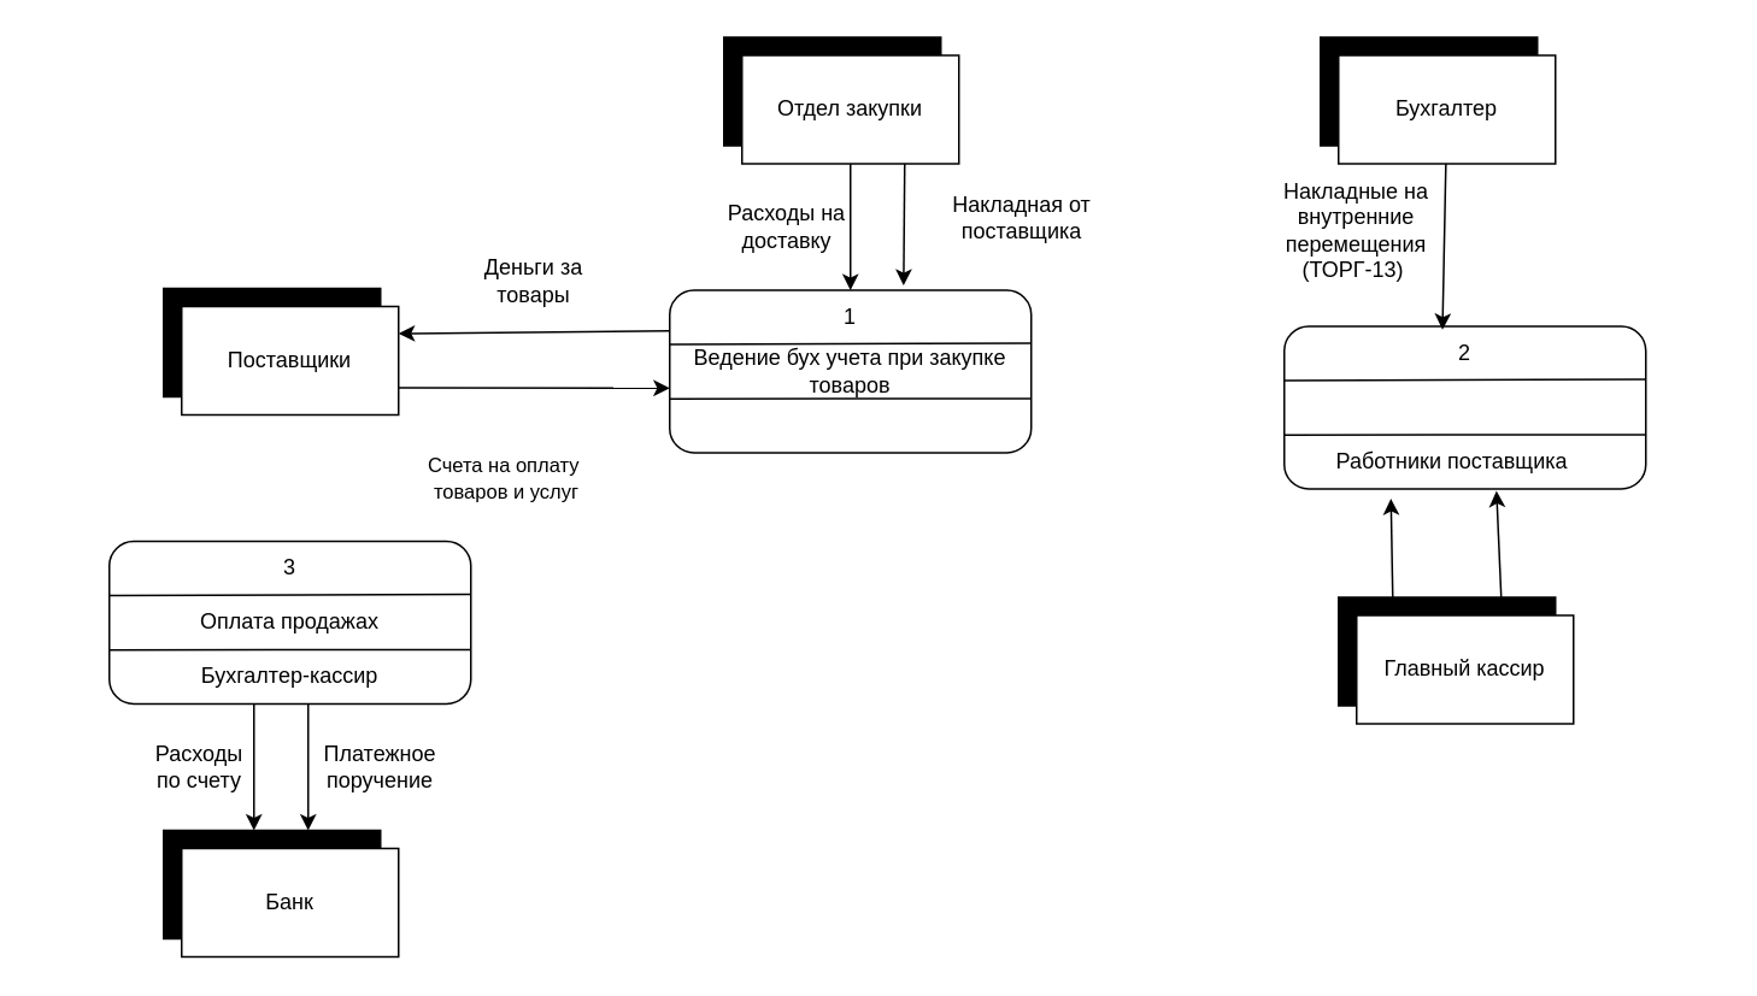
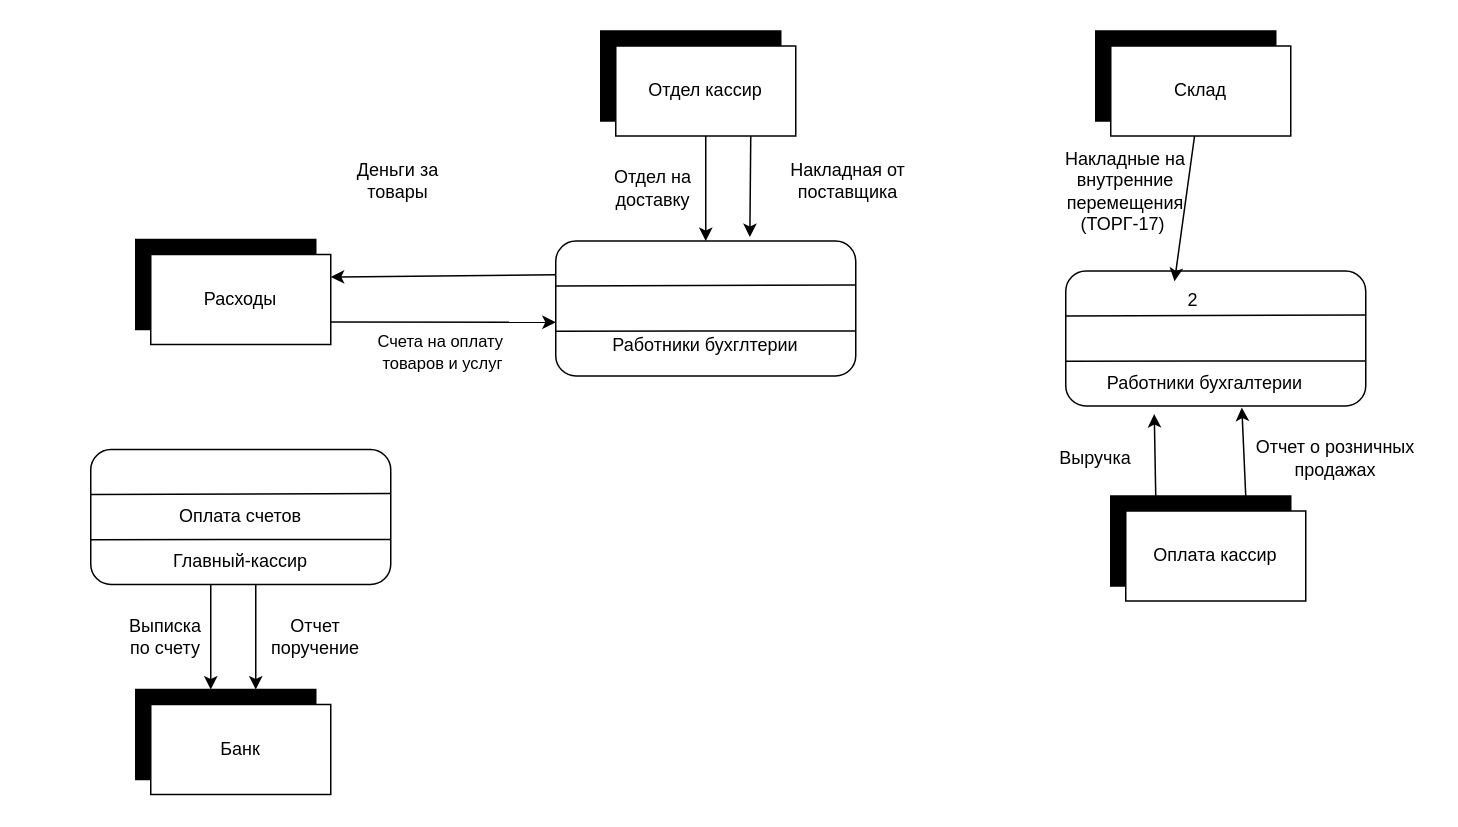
- <mxCell id="37" value="Отдел закупки" style="text;html=1;align=center;verticalAlign=middle;whiteSpace=wrap;rounded=0;movable=1;resizable=1;rotatable=1;deletable=1;editable=1;locked=0;connectable=1;" parent="34" vertex="1"><mxGeometry x="15" y="25" width="110" height="30" as="geometry" /></mxCell>
+ <mxCell id="37" value="Отдел кассир" style="text;html=1;align=center;verticalAlign=middle;whiteSpace=wrap;rounded=0;movable=1;resizable=1;rotatable=1;deletable=1;editable=1;locked=0;connectable=1;" parent="34" vertex="1"><mxGeometry x="15" y="25" width="110" height="30" as="geometry" /></mxCell>
- <mxCell id="29" value="Бухгалтер" style="text;html=1;align=center;verticalAlign=middle;whiteSpace=wrap;rounded=0;movable=1;resizable=1;rotatable=1;deletable=1;editable=1;locked=0;connectable=1;container=0;" parent="25" vertex="1"><mxGeometry x="45" y="25" width="110" height="30" as="geometry" /></mxCell>
+ <mxCell id="29" value="Склад" style="text;html=1;align=center;verticalAlign=middle;whiteSpace=wrap;rounded=0;movable=1;resizable=1;rotatable=1;deletable=1;editable=1;locked=0;connectable=1;container=0;" parent="25" vertex="1"><mxGeometry x="45" y="25" width="110" height="30" as="geometry" /></mxCell>
- <mxCell id="46" value="Расходы на доставку" style="text;html=1;align=center;verticalAlign=middle;whiteSpace=wrap;rounded=0;" parent="1" vertex="1"><mxGeometry x="400" y="110" width="70" height="30" as="geometry" /></mxCell>
+ <mxCell id="46" value="Отдел на доставку" style="text;html=1;align=center;verticalAlign=middle;whiteSpace=wrap;rounded=0;" parent="1" vertex="1"><mxGeometry x="400" y="110" width="70" height="30" as="geometry" /></mxCell>
- <mxCell id="26" value="Накладные на внутренние перемещения (ТОРГ-13)&amp;nbsp;" style="text;html=1;align=center;verticalAlign=middle;whiteSpace=wrap;rounded=0;movable=1;resizable=1;rotatable=1;deletable=1;editable=1;locked=0;connectable=1;container=0;" parent="25" vertex="1"><mxGeometry x="-20" y="91.5" width="140" height="30" as="geometry" /></mxCell>
+ <mxCell id="26" value="Накладные на внутренние перемещения (ТОРГ-17)&amp;nbsp;" style="text;html=1;align=center;verticalAlign=middle;whiteSpace=wrap;rounded=0;movable=1;resizable=1;rotatable=1;deletable=1;editable=1;locked=0;connectable=1;container=0;" parent="25" vertex="1"><mxGeometry x="-20" y="91.5" width="140" height="30" as="geometry" /></mxCell>
- <mxCell id="51" value="Деньги за товары" style="text;html=1;align=center;verticalAlign=middle;whiteSpace=wrap;rounded=0;" vertex="1" parent="1"><mxGeometry x="265" y="140" width="60" height="30" as="geometry" /></mxCell>
+ <mxCell id="51" value="Деньги за товары" style="text;html=1;align=center;verticalAlign=middle;whiteSpace=wrap;rounded=0;" vertex="1" parent="1"><mxGeometry x="235" y="105" width="60" height="30" as="geometry" /></mxCell>
- <mxCell id="44" value="1" style="text;html=1;align=center;verticalAlign=middle;whiteSpace=wrap;rounded=0;movable=1;resizable=1;rotatable=1;deletable=1;editable=1;locked=0;connectable=1;container=0;" parent="38" vertex="1"><mxGeometry x="66.25" width="67.5" height="30" as="geometry" /></mxCell>
- <mxCell id="57" value="2" style="text;html=1;align=center;verticalAlign=middle;whiteSpace=wrap;rounded=0;movable=1;resizable=1;rotatable=1;deletable=1;editable=1;locked=0;connectable=1;container=0;" vertex="1" parent="52"><mxGeometry x="66.25" width="67.5" height="30" as="geometry" /></mxCell>
+ <mxCell id="57" value="2" style="text;html=1;align=center;verticalAlign=middle;whiteSpace=wrap;rounded=0;movable=1;resizable=1;rotatable=1;deletable=1;editable=1;locked=0;connectable=1;container=0;" vertex="1" parent="52"><mxGeometry x="51.25" y="5" width="67.5" height="30" as="geometry" /></mxCell>
- <mxCell id="24" value="Поставщики" style="text;html=1;align=center;verticalAlign=middle;whiteSpace=wrap;rounded=0;movable=1;resizable=1;rotatable=1;deletable=1;editable=1;locked=0;connectable=1;container=0;" parent="6" vertex="1"><mxGeometry x="85" y="135" width="110" height="30" as="geometry" /></mxCell>
+ <mxCell id="24" value="Расходы" style="text;html=1;align=center;verticalAlign=middle;whiteSpace=wrap;rounded=0;movable=1;resizable=1;rotatable=1;deletable=1;editable=1;locked=0;connectable=1;container=0;" parent="6" vertex="1"><mxGeometry x="85" y="135" width="110" height="30" as="geometry" /></mxCell>
- <mxCell id="43" value="Ведение бух учета при закупке товаров" style="text;html=1;align=center;verticalAlign=middle;whiteSpace=wrap;rounded=0;movable=1;resizable=1;rotatable=1;deletable=1;editable=1;locked=0;connectable=1;container=0;" parent="38" vertex="1"><mxGeometry x="2.82" y="30" width="194.37" height="30" as="geometry" /></mxCell>
+ <mxCell id="42" value="Работники бухглтерии" style="text;html=1;align=center;verticalAlign=middle;whiteSpace=wrap;rounded=0;movable=1;resizable=1;rotatable=1;deletable=1;editable=1;locked=0;connectable=1;container=0;" parent="38" vertex="1"><mxGeometry x="34.07" y="60" width="131.87" height="20" as="geometry" /></mxCell>
- <mxCell id="56" value="Работники поставщика" style="text;html=1;align=center;verticalAlign=middle;whiteSpace=wrap;rounded=0;movable=1;resizable=1;rotatable=1;deletable=1;editable=1;locked=0;connectable=1;container=0;" vertex="1" parent="52"><mxGeometry x="20" y="70" width="145.94" height="10" as="geometry" /></mxCell>
+ <mxCell id="56" value="Работники бухгалтерии" style="text;html=1;align=center;verticalAlign=middle;whiteSpace=wrap;rounded=0;movable=1;resizable=1;rotatable=1;deletable=1;editable=1;locked=0;connectable=1;container=0;" vertex="1" parent="52"><mxGeometry x="20" y="70" width="145.94" height="10" as="geometry" /></mxCell>
- <mxCell id="58" value="&lt;span style=&quot;font-size: 11px; text-wrap: nowrap; background-color: rgb(255, 255, 255);&quot;&gt;Счета на оплату&amp;nbsp;&lt;/span&gt;&lt;div&gt;&lt;span style=&quot;font-size: 11px; text-wrap: nowrap; background-color: rgb(255, 255, 255);&quot;&gt;товаров и услуг&lt;/span&gt;&lt;/div&gt;" style="text;html=1;align=center;verticalAlign=middle;whiteSpace=wrap;rounded=0;container=0;movable=1;resizable=1;rotatable=1;deletable=1;editable=1;locked=0;connectable=1;" parent="1" vertex="1"><mxGeometry x="235" y="248.5" width="90" height="30" as="geometry" /></mxCell>
+ <mxCell id="58" value="&lt;span style=&quot;font-size: 11px; text-wrap: nowrap; background-color: rgb(255, 255, 255);&quot;&gt;Счета на оплату&amp;nbsp;&lt;/span&gt;&lt;div&gt;&lt;span style=&quot;font-size: 11px; text-wrap: nowrap; background-color: rgb(255, 255, 255);&quot;&gt;товаров и услуг&lt;/span&gt;&lt;/div&gt;" style="text;html=1;align=center;verticalAlign=middle;whiteSpace=wrap;rounded=0;container=0;movable=1;resizable=1;rotatable=1;deletable=1;editable=1;locked=0;connectable=1;" parent="1" vertex="1"><mxGeometry x="250" y="218.5" width="90" height="30" as="geometry" /></mxCell>
+ <mxCell id="31" value="Выручка" style="text;html=1;align=center;verticalAlign=middle;whiteSpace=wrap;rounded=0;" parent="25" vertex="1"><mxGeometry y="270" width="60" height="30" as="geometry" /></mxCell>
+ <mxCell id="30" value="Отчет о розничных продажах" style="text;html=1;align=center;verticalAlign=middle;whiteSpace=wrap;rounded=0;" parent="25" vertex="1"><mxGeometry x="130" y="270" width="120" height="30" as="geometry" /></mxCell>
- <mxCell id="17" value="3" style="text;html=1;align=center;verticalAlign=middle;whiteSpace=wrap;rounded=0;movable=1;resizable=1;rotatable=1;deletable=1;editable=1;locked=0;connectable=1;container=0;" parent="11" vertex="1"><mxGeometry x="66.25" width="67.5" height="30" as="geometry" /></mxCell>
- <mxCell id="16" value="Оплата продажах " style="text;html=1;align=center;verticalAlign=middle;whiteSpace=wrap;rounded=0;movable=1;resizable=1;rotatable=1;deletable=1;editable=1;locked=0;connectable=1;container=0;" parent="11" vertex="1"><mxGeometry x="2.82" y="30" width="194.37" height="30" as="geometry" /></mxCell>
+ <mxCell id="16" value="Оплата счетов " style="text;html=1;align=center;verticalAlign=middle;whiteSpace=wrap;rounded=0;movable=1;resizable=1;rotatable=1;deletable=1;editable=1;locked=0;connectable=1;container=0;" parent="11" vertex="1"><mxGeometry x="2.82" y="30" width="194.37" height="30" as="geometry" /></mxCell>
- <mxCell id="5" value="Главный кассир" style="text;html=1;align=center;verticalAlign=middle;whiteSpace=wrap;rounded=0;movable=1;resizable=1;rotatable=1;deletable=1;editable=1;locked=0;connectable=1;" parent="2" vertex="1"><mxGeometry x="15" y="25" width="110" height="30" as="geometry" /></mxCell>
+ <mxCell id="5" value="Оплата кассир" style="text;html=1;align=center;verticalAlign=middle;whiteSpace=wrap;rounded=0;movable=1;resizable=1;rotatable=1;deletable=1;editable=1;locked=0;connectable=1;" parent="2" vertex="1"><mxGeometry x="15" y="25" width="110" height="30" as="geometry" /></mxCell>
- <mxCell id="15" value="Бухгалтер-кассир" style="text;html=1;align=center;verticalAlign=middle;whiteSpace=wrap;rounded=0;movable=1;resizable=1;rotatable=1;deletable=1;editable=1;locked=0;connectable=1;container=0;" parent="11" vertex="1"><mxGeometry x="34.07" y="70" width="131.87" height="10" as="geometry" /></mxCell>
+ <mxCell id="15" value="Главный-кассир" style="text;html=1;align=center;verticalAlign=middle;whiteSpace=wrap;rounded=0;movable=1;resizable=1;rotatable=1;deletable=1;editable=1;locked=0;connectable=1;container=0;" parent="11" vertex="1"><mxGeometry x="34.07" y="70" width="131.87" height="10" as="geometry" /></mxCell>
- <mxCell id="21" value="Расходы по счету" style="text;html=1;align=center;verticalAlign=middle;whiteSpace=wrap;rounded=0;" parent="6" vertex="1"><mxGeometry x="60" y="360" width="60" height="30" as="geometry" /></mxCell>
+ <mxCell id="21" value="Выписка по счету" style="text;html=1;align=center;verticalAlign=middle;whiteSpace=wrap;rounded=0;" parent="6" vertex="1"><mxGeometry x="60" y="360" width="60" height="30" as="geometry" /></mxCell>
- <mxCell id="20" value="Платежное поручение" style="text;html=1;align=center;verticalAlign=middle;whiteSpace=wrap;rounded=0;" parent="6" vertex="1"><mxGeometry x="160" y="360" width="60" height="30" as="geometry" /></mxCell>
+ <mxCell id="20" value="Отчет поручение" style="text;html=1;align=center;verticalAlign=middle;whiteSpace=wrap;rounded=0;" parent="6" vertex="1"><mxGeometry x="160" y="360" width="60" height="30" as="geometry" /></mxCell>
